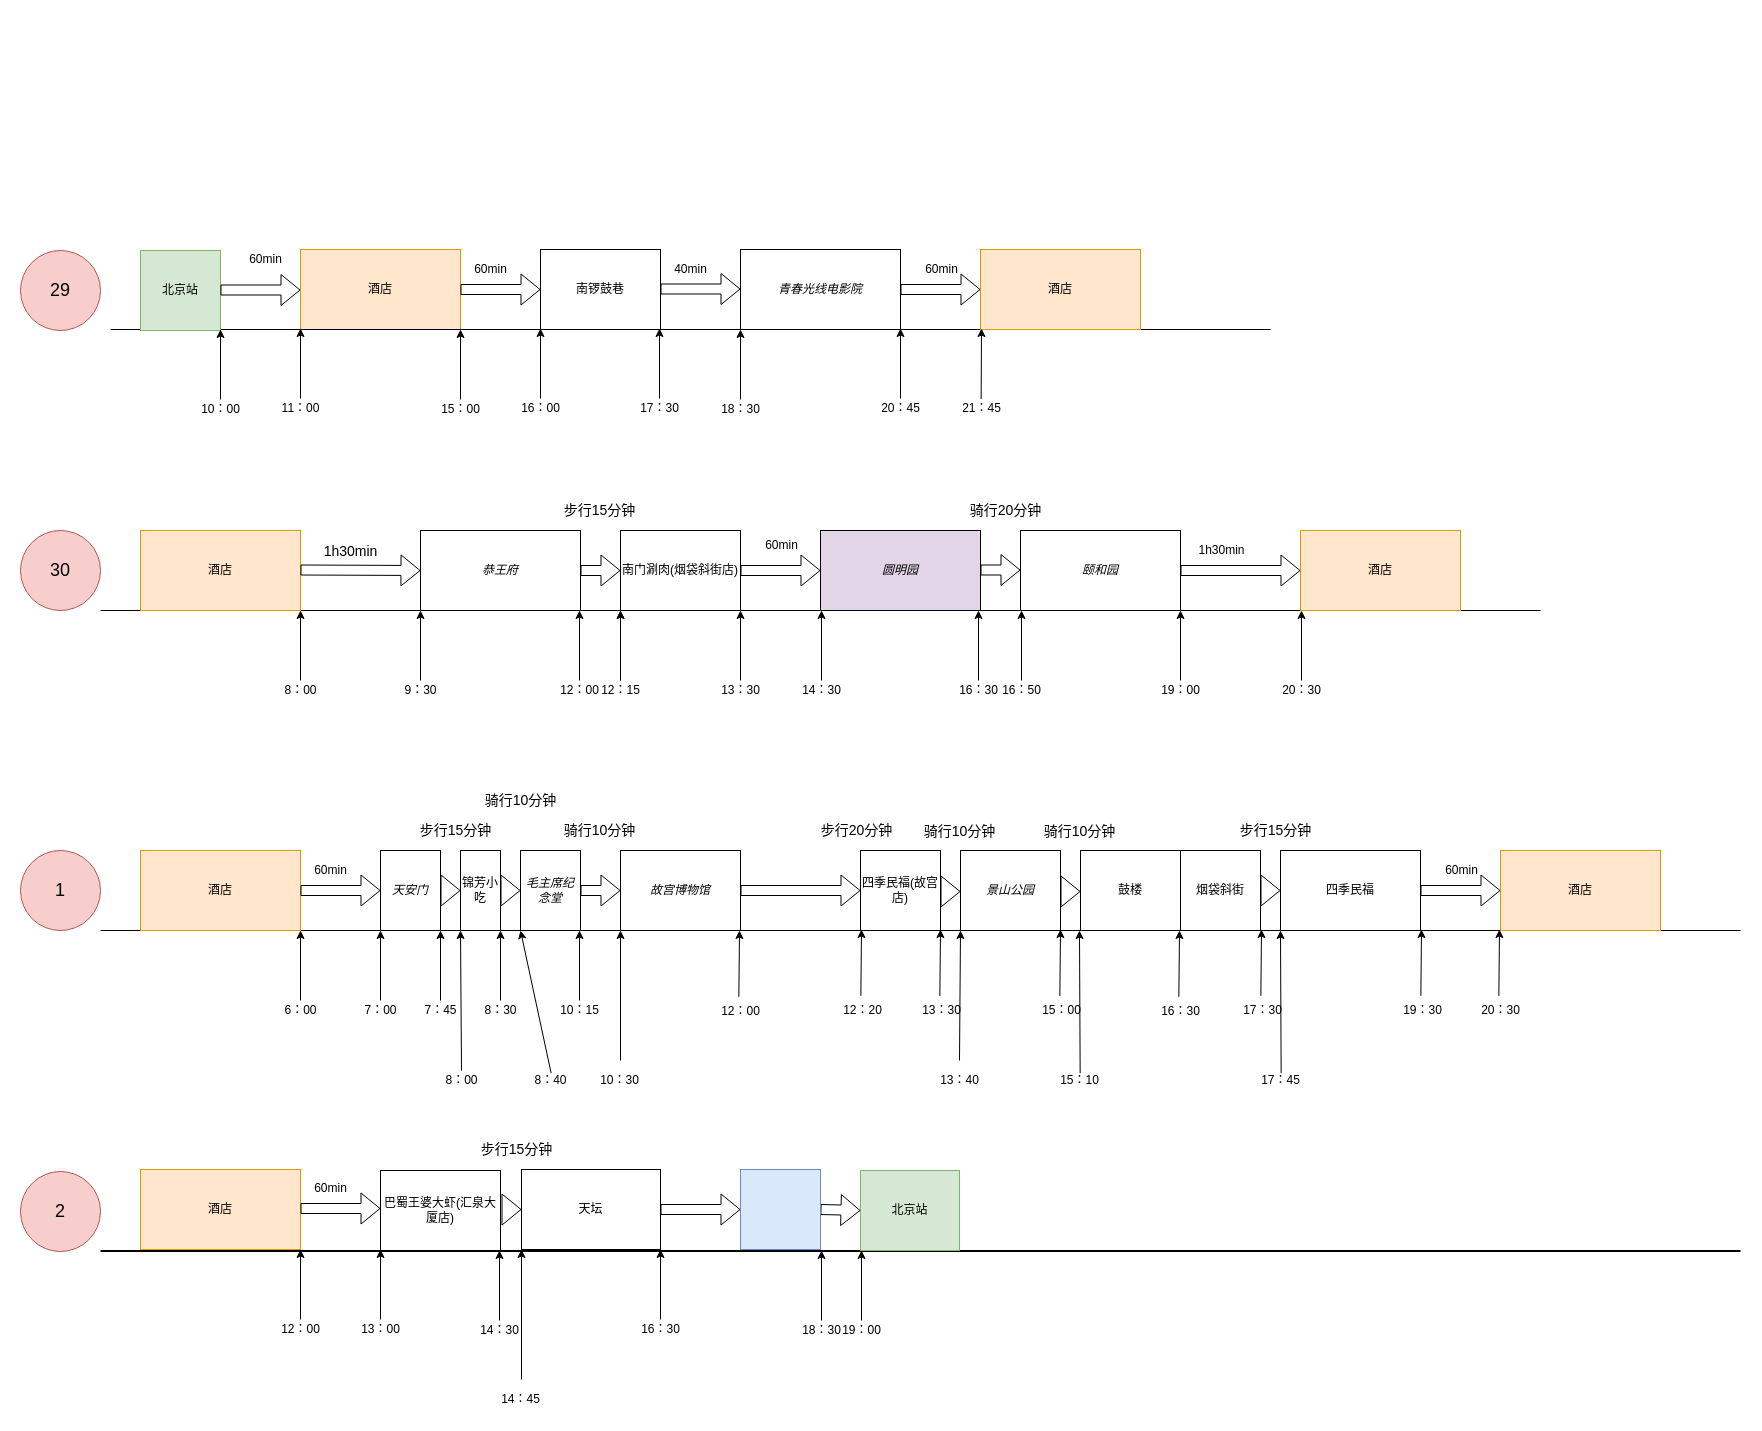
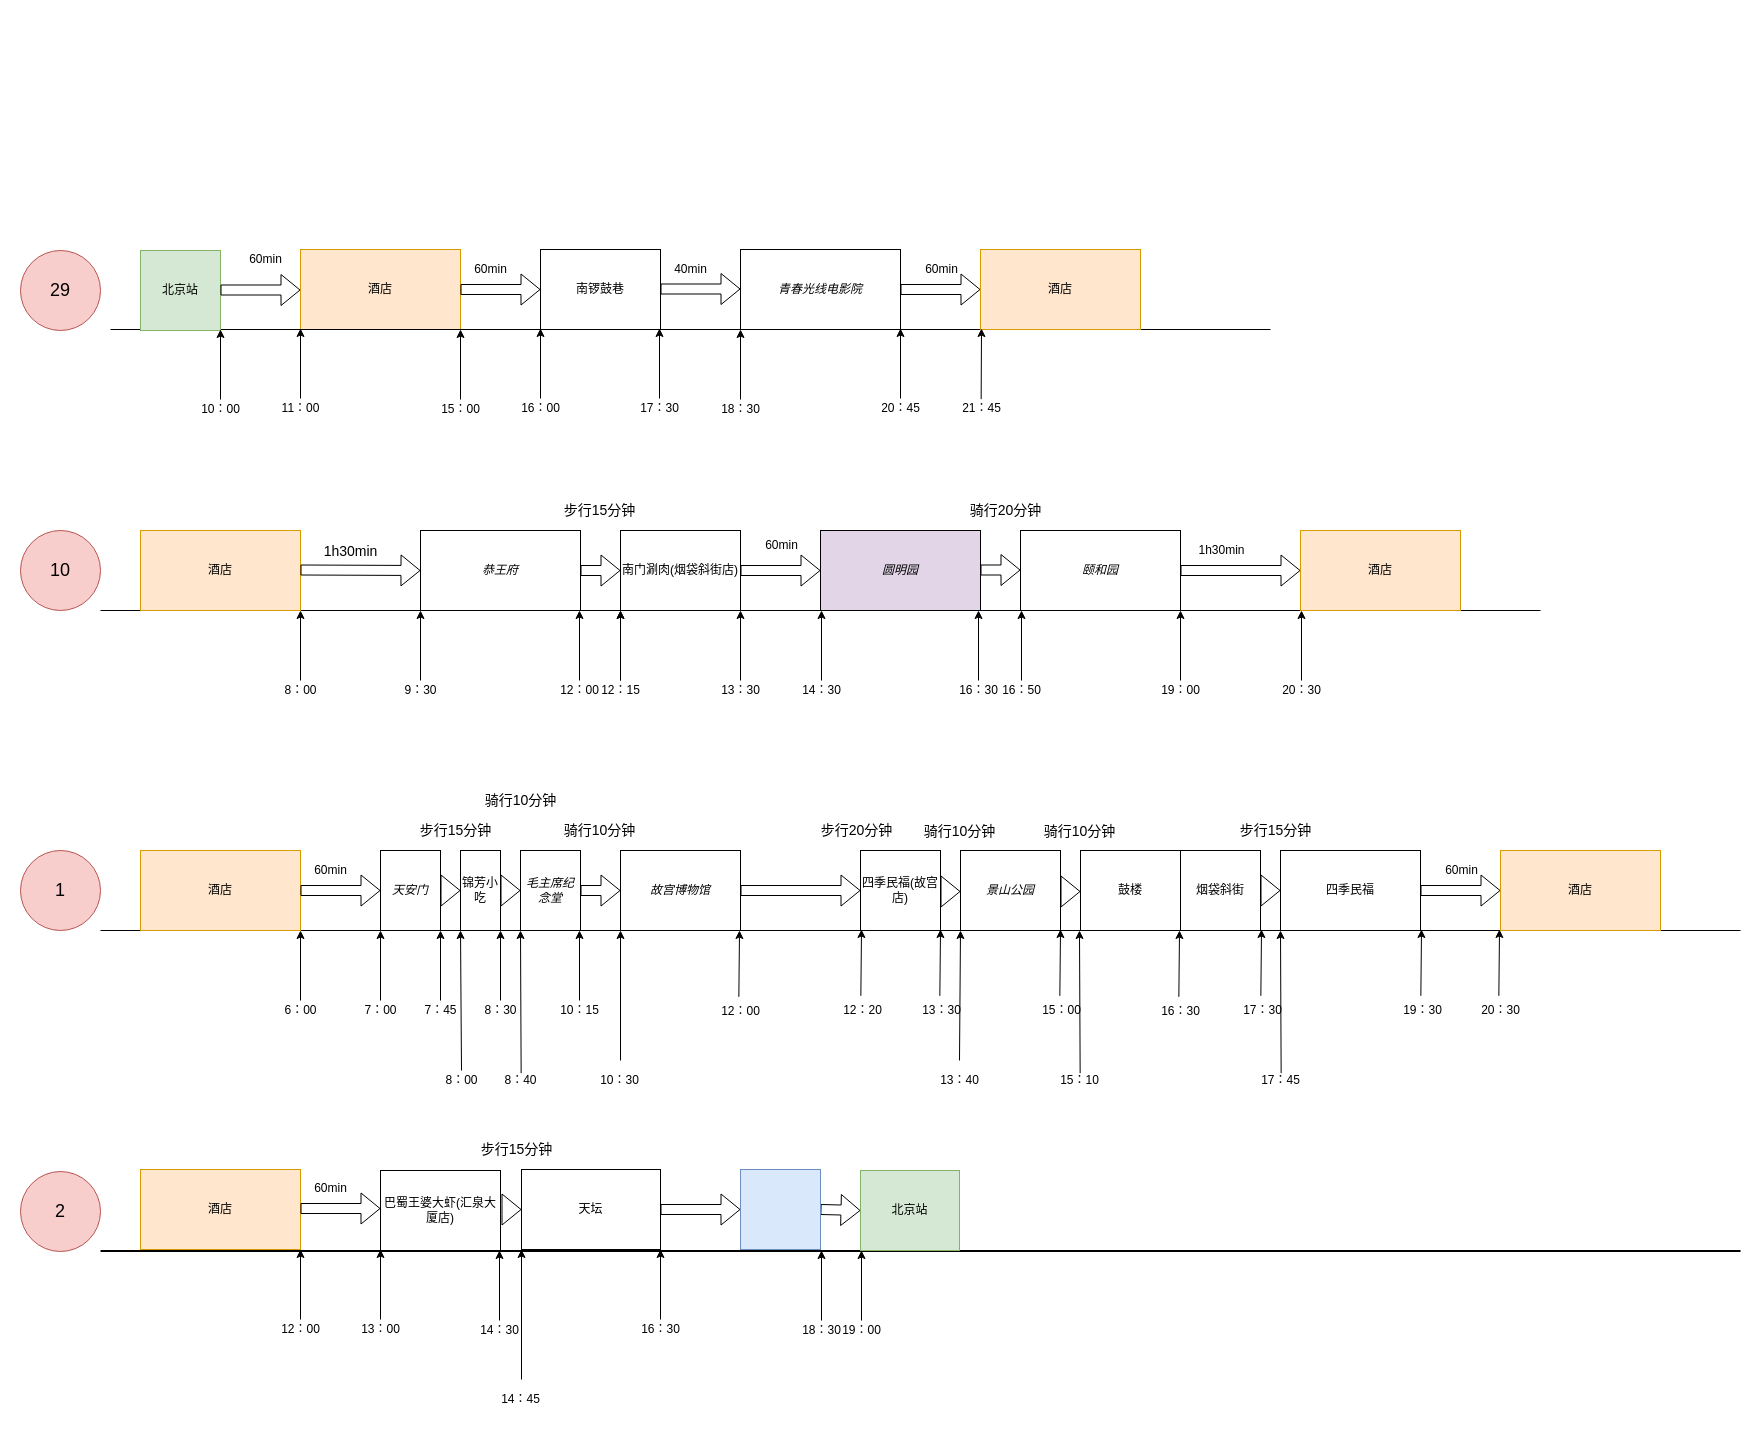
- <mxCell id="28" value="&lt;font style=&quot;font-size: 18px&quot;&gt;30&lt;/font&gt;" style="ellipse;whiteSpace=wrap;html=1;aspect=fixed;fillColor=#f8cecc;strokeColor=#b85450;" parent="1" vertex="1"><mxGeometry y="530" width="80" height="80" as="geometry" x="20" /></mxCell>
+ <mxCell id="28" value="&lt;font style=&quot;font-size: 18px&quot;&gt;10&lt;/font&gt;" style="ellipse;whiteSpace=wrap;html=1;aspect=fixed;fillColor=#f8cecc;strokeColor=#b85450;" parent="1" vertex="1"><mxGeometry y="530" width="80" height="80" as="geometry" x="20" /></mxCell>
- <mxCell id="90" value="8：40" style="text;html=1;align=center;verticalAlign=middle;resizable=0;points=[];autosize=1;strokeColor=none;fillColor=none;" parent="1" vertex="1"><mxGeometry x="525" y="1070" width="50" height="20" as="geometry" /></mxCell>
+ <mxCell id="90" value="8：40" style="text;html=1;align=center;verticalAlign=middle;resizable=0;points=[];autosize=1;strokeColor=none;fillColor=none;" parent="1" vertex="1"><mxGeometry x="495" y="1070" width="50" height="20" as="geometry" /></mxCell>
